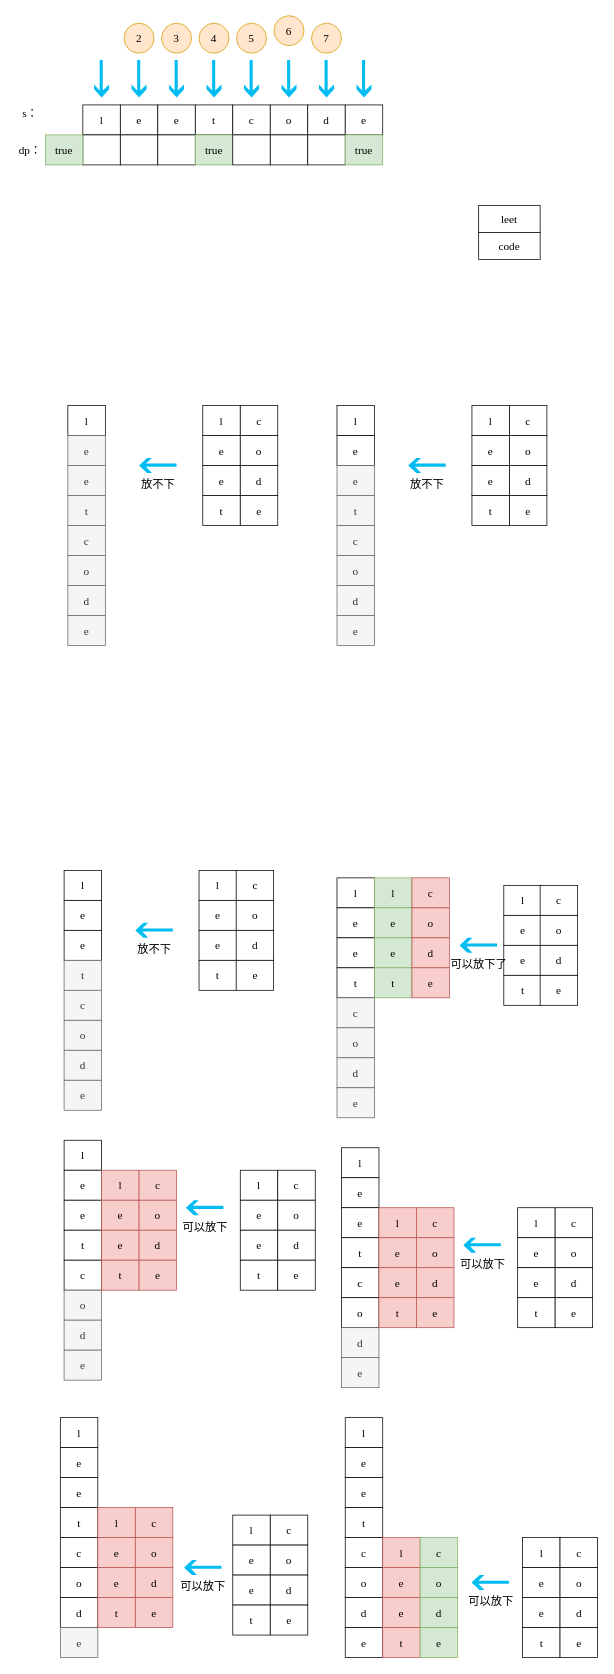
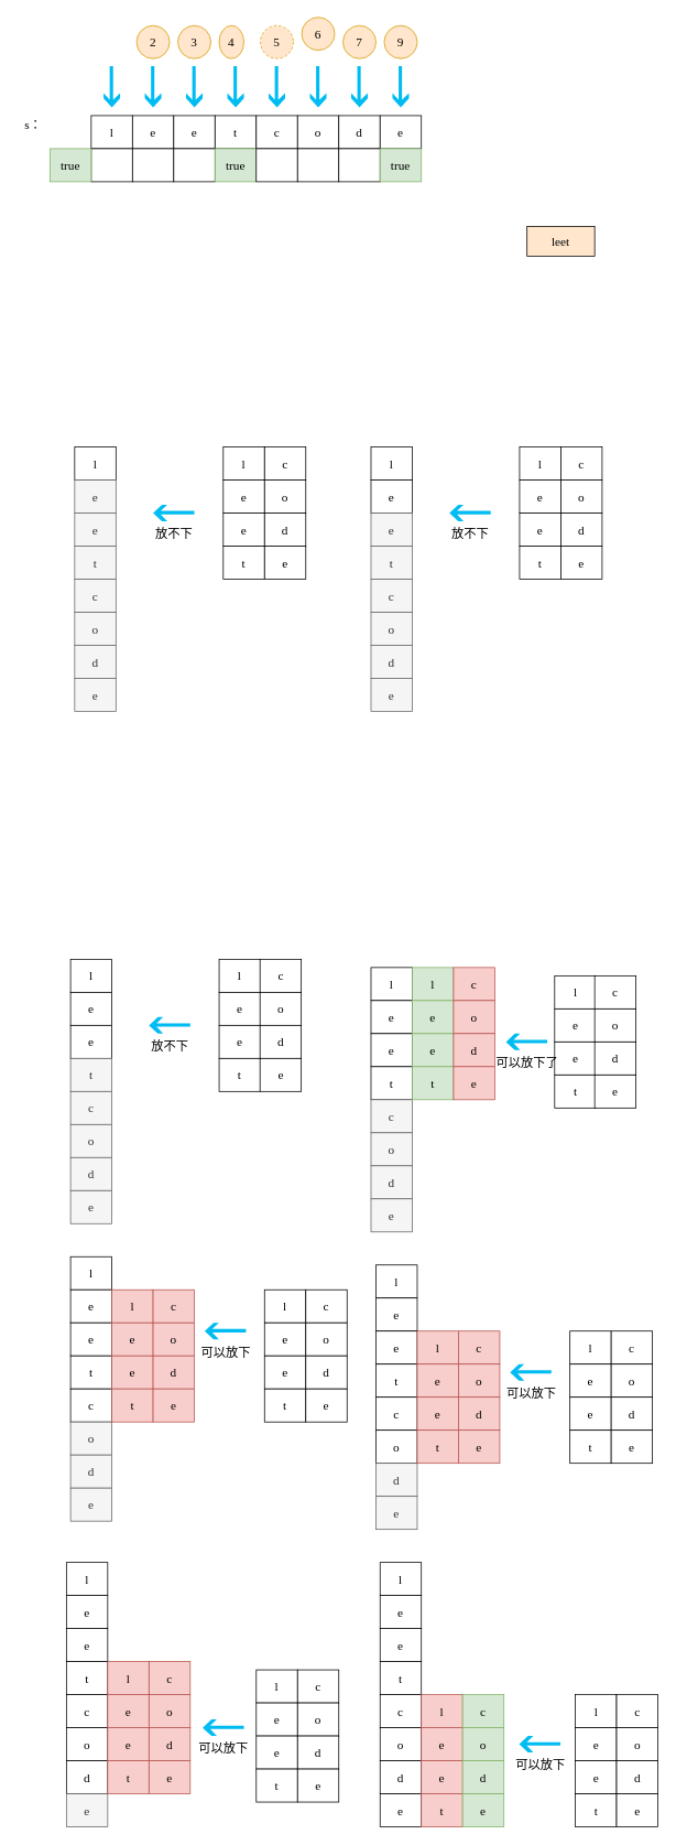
- <mxCell id="32" value="4" style="ellipse;whiteSpace=wrap;html=1;aspect=fixed;fontFamily=Verdana;fontSize=15;fillColor=#ffe6cc;strokeColor=#d79b00;" vertex="1" parent="1"><mxGeometry x="265" y="30" width="40" height="40" as="geometry" /></mxCell>
+ <mxCell id="32" value="4" style="ellipse;whiteSpace=wrap;html=1;aspect=fixed;fontFamily=Verdana;fontSize=15;fillColor=#ffe6cc;strokeColor=#d79b00;" vertex="1" parent="1"><mxGeometry x="265" y="30" width="30" height="40" as="geometry" /></mxCell>
- <mxCell id="33" value="5" style="ellipse;whiteSpace=wrap;html=1;aspect=fixed;fontFamily=Verdana;fontSize=15;fillColor=#ffe6cc;strokeColor=#d79b00;" vertex="1" parent="1"><mxGeometry x="315" y="30" width="40" height="40" as="geometry" /></mxCell>
+ <mxCell id="33" value="5" style="ellipse;whiteSpace=wrap;html=1;aspect=fixed;fontFamily=Verdana;fontSize=15;fillColor=#ffe6cc;strokeColor=#d79b00;dashed=1;" vertex="1" parent="1"><mxGeometry x="315" y="30" width="40" height="40" as="geometry" /></mxCell>
+ <mxCell id="36" value="9" style="ellipse;whiteSpace=wrap;html=1;aspect=fixed;fontFamily=Verdana;fontSize=15;fillColor=#ffe6cc;strokeColor=#d79b00;" vertex="1" parent="1"><mxGeometry x="465" y="30" width="40" height="40" as="geometry" /></mxCell>
- <mxCell id="38" value="dp：" style="text;html=1;strokeColor=none;fillColor=none;align=center;verticalAlign=middle;whiteSpace=wrap;rounded=0;fontFamily=Verdana;fontSize=15;" vertex="1" parent="1"><mxGeometry x="20" y="189" width="40" height="20" as="geometry" /></mxCell>
- <mxCell id="11" value="leet" style="rounded=0;whiteSpace=wrap;html=1;fontFamily=Verdana;fontSize=15;" vertex="1" parent="1"><mxGeometry x="638" y="273" width="82" height="36" as="geometry" /></mxCell>
+ <mxCell id="11" value="leet" style="rounded=0;whiteSpace=wrap;html=1;fontFamily=Verdana;fontSize=15;fillColor=#ffe6cc;" vertex="1" parent="1"><mxGeometry x="638" y="273" width="82" height="36" as="geometry" /></mxCell>
- <mxCell id="12" value="code" style="rounded=0;whiteSpace=wrap;html=1;fontFamily=Verdana;fontSize=15;" vertex="1" parent="1"><mxGeometry x="638" y="309" width="82" height="36" as="geometry" /></mxCell>
